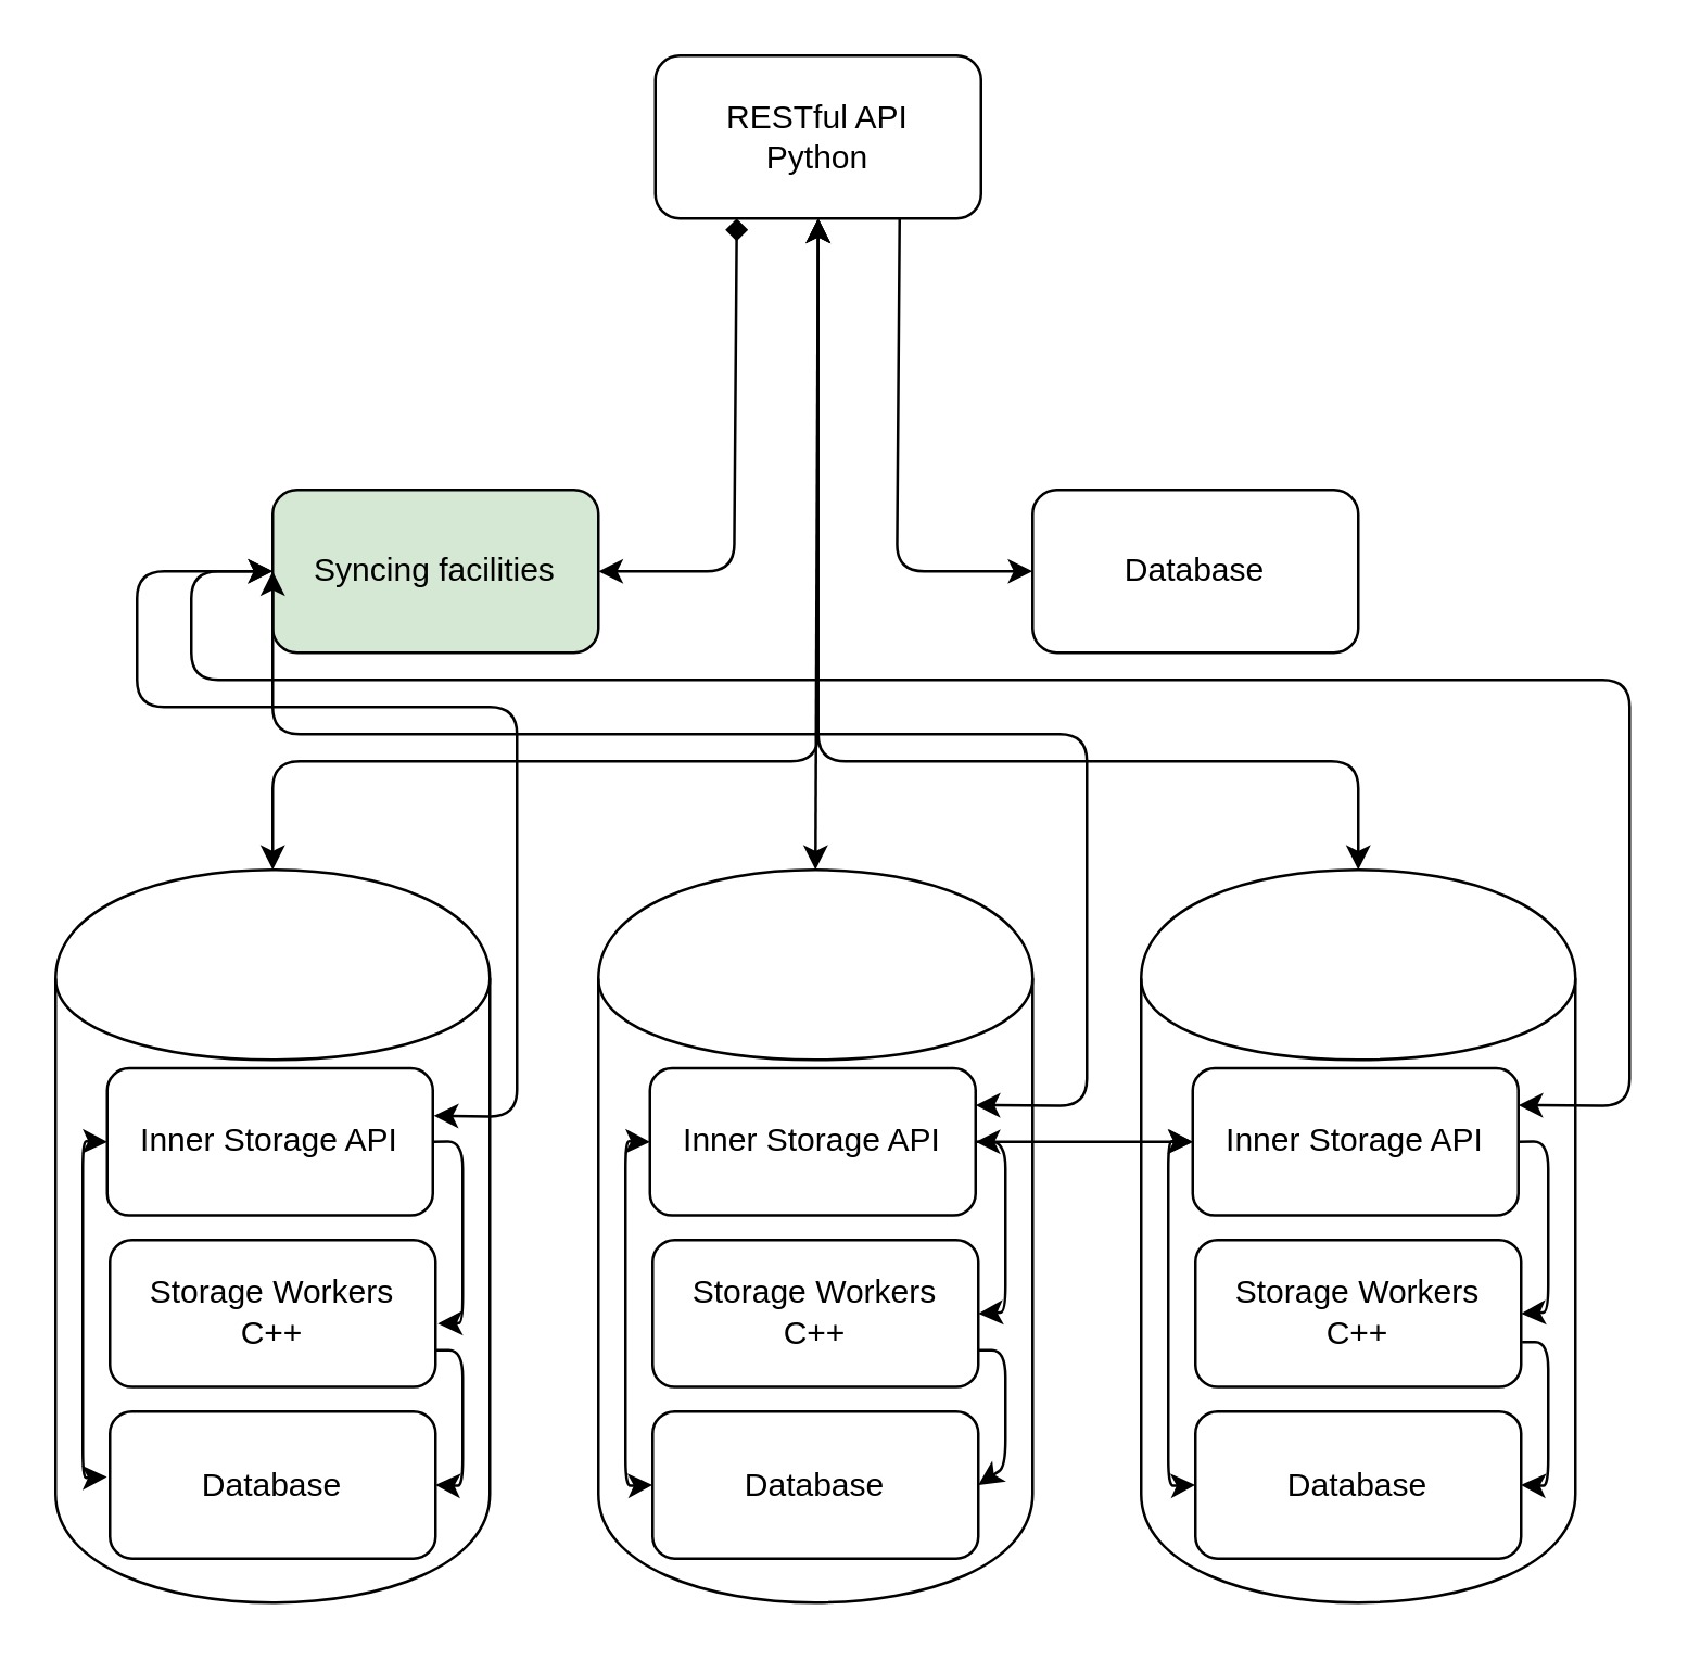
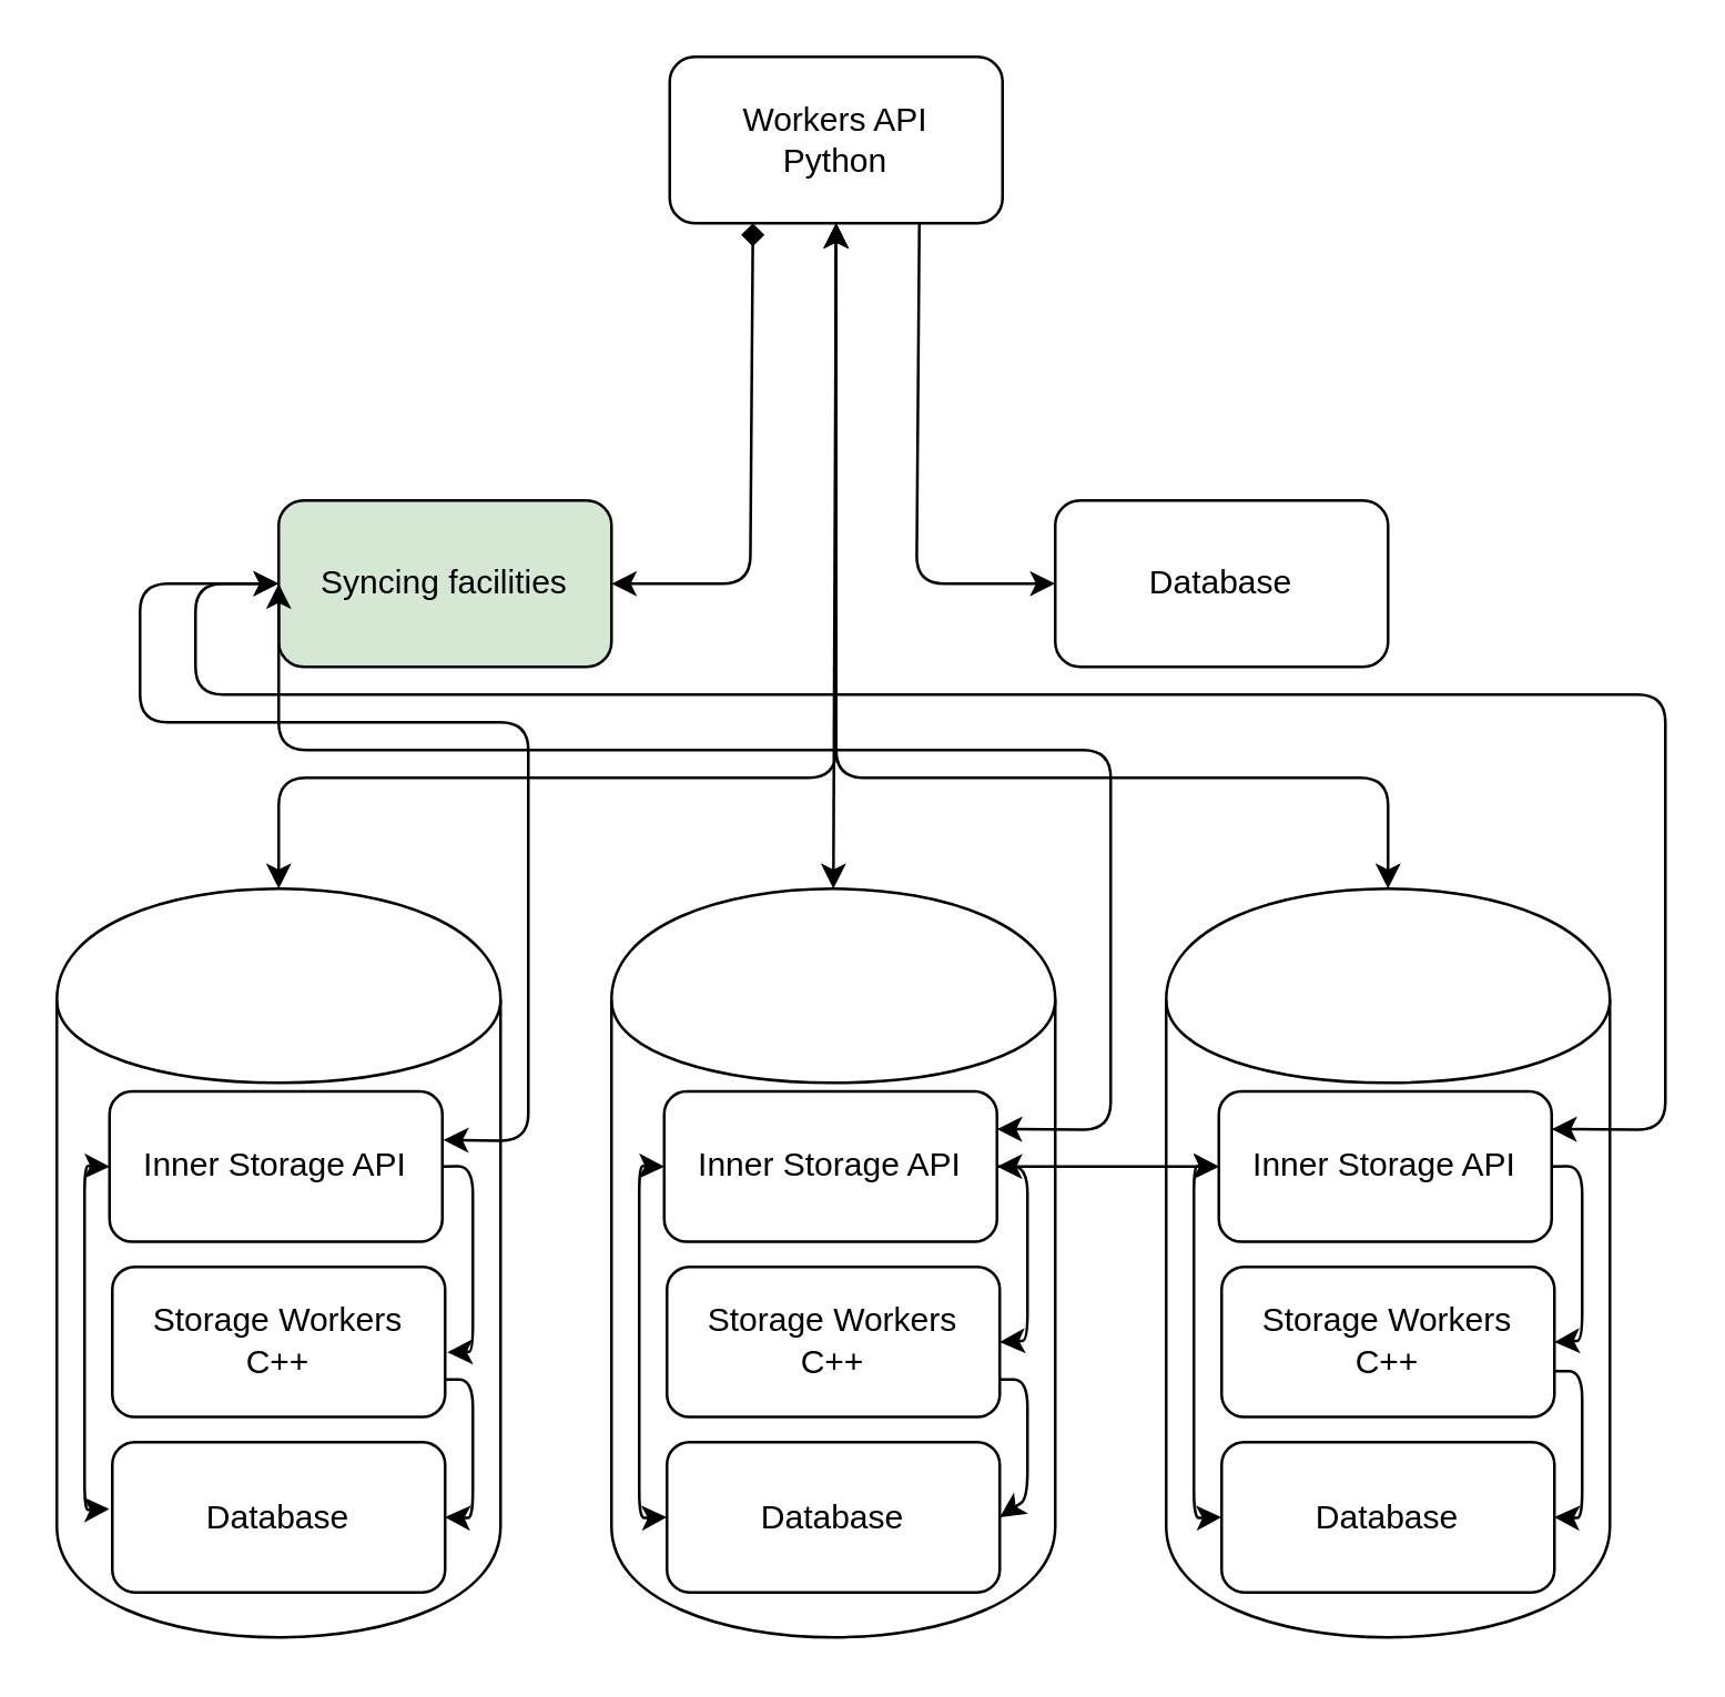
- <mxCell id="28" value="RESTful API&lt;br&gt;Python" style="rounded=1;whiteSpace=wrap;html=1;" vertex="1" parent="27"><mxGeometry x="141" width="120" height="60" as="geometry" /></mxCell>
+ <mxCell id="28" value="Workers API&lt;br&gt;Python" style="rounded=1;whiteSpace=wrap;html=1;" vertex="1" parent="27"><mxGeometry x="141" width="120" height="60" as="geometry" /></mxCell>
